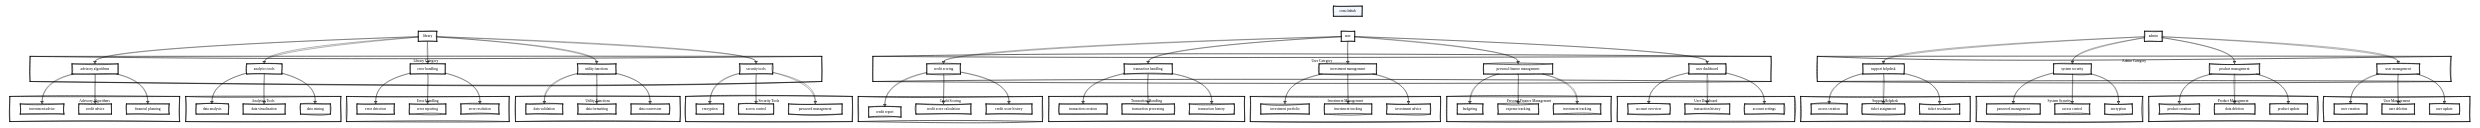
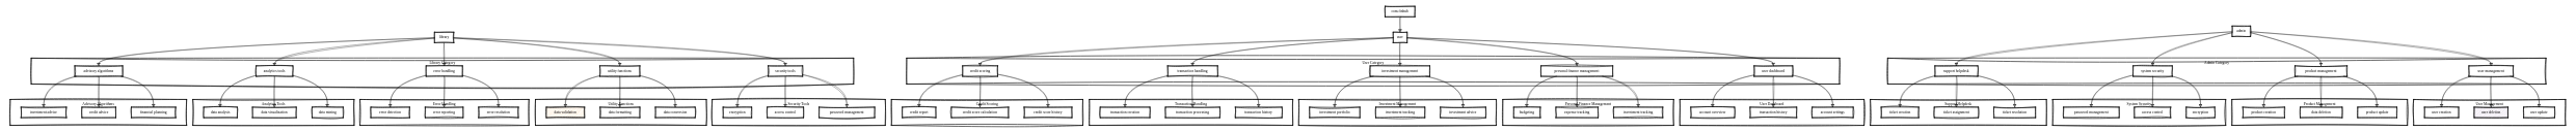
- <mxCell id="75" value="com.finhub" style="whiteSpace=wrap;strokeWidth=2;sketch=1;hachureGap=4;jiggle=2;curveFitting=1;fontFamily=Architects Daughter;fontSource=https%3A%2F%2Ffonts.googleapis.com%2Fcss%3Ffamily%3DArchitects%2BDaughter;fillColor=#dae8fc;" vertex="1" parent="1"><mxGeometry x="4446" y="20" width="96" height="34" as="geometry" /></mxCell>
+ <mxCell id="75" value="com.finhub" style="whiteSpace=wrap;strokeWidth=2;sketch=1;hachureGap=4;jiggle=2;curveFitting=1;fontFamily=Architects Daughter;fontSource=https%3A%2F%2Ffonts.googleapis.com%2Fcss%3Ffamily%3DArchitects%2BDaughter;" vertex="1" parent="1"><mxGeometry x="4446" y="20" width="96" height="34" as="geometry" /></mxCell>
+ <mxCell id="79" value="" style="curved=1;startArrow=none;endArrow=block;exitX=0.51;exitY=1;entryX=0.5;entryY=0;rounded=0;sketch=1;hachureGap=4;jiggle=2;curveFitting=1;fontFamily=Architects Daughter;fontSource=https%3A%2F%2Ffonts.googleapis.com%2Fcss%3Ffamily%3DArchitects%2BDaughter;" edge="1" parent="1" source="75" target="77"><mxGeometry relative="1" as="geometry"><Array as="points" /></mxGeometry></mxCell>
- <mxCell id="76" value="admin" style="whiteSpace=wrap;strokeWidth=2;sketch=1;hachureGap=4;jiggle=2;curveFitting=1;fontFamily=Architects Daughter;fontSource=https%3A%2F%2Ffonts.googleapis.com%2Fcss%3Ffamily%3DArchitects%2BDaughter;" vertex="1" parent="1"><mxGeometry x="7158" y="104" width="59" height="34" as="geometry" /></mxCell>
+ <mxCell id="76" value="admin" style="whiteSpace=wrap;strokeWidth=2;sketch=1;hachureGap=4;jiggle=2;curveFitting=1;fontFamily=Architects Daughter;fontSource=https%3A%2F%2Ffonts.googleapis.com%2Fcss%3Ffamily%3DArchitects%2BDaughter;" vertex="1" parent="1"><mxGeometry x="7173" y="84" width="59" height="34" as="geometry" /></mxCell>
- <mxCell id="15" value="data validation" style="whiteSpace=wrap;strokeWidth=2;sketch=1;hachureGap=4;jiggle=2;curveFitting=1;fontFamily=Architects Daughter;fontSource=https%3A%2F%2Ffonts.googleapis.com%2Fcss%3Ffamily%3DArchitects%2BDaughter;" vertex="1" parent="1"><mxGeometry x="1746" y="347" width="123" height="34" as="geometry" /></mxCell>
+ <mxCell id="15" value="data validation" style="whiteSpace=wrap;strokeWidth=2;sketch=1;hachureGap=4;jiggle=2;curveFitting=1;fontFamily=Architects Daughter;fontSource=https%3A%2F%2Ffonts.googleapis.com%2Fcss%3Ffamily%3DArchitects%2BDaughter;fillColor=#ffe6cc;" vertex="1" parent="1"><mxGeometry x="1746" y="347" width="123" height="34" as="geometry" /></mxCell>
- <mxCell id="43" value="access creation" style="whiteSpace=wrap;strokeWidth=2;sketch=1;hachureGap=4;jiggle=2;curveFitting=1;fontFamily=Architects Daughter;fontSource=https%3A%2F%2Ffonts.googleapis.com%2Fcss%3Ffamily%3DArchitects%2BDaughter;" vertex="1" parent="1"><mxGeometry x="6043" y="347" width="121" height="34" as="geometry" /></mxCell>
+ <mxCell id="43" value="ticket creation" style="whiteSpace=wrap;strokeWidth=2;sketch=1;hachureGap=4;jiggle=2;curveFitting=1;fontFamily=Architects Daughter;fontSource=https%3A%2F%2Ffonts.googleapis.com%2Fcss%3Ffamily%3DArchitects%2BDaughter;" vertex="1" parent="1"><mxGeometry x="6043" y="347" width="121" height="34" as="geometry" /></mxCell>
- <mxCell id="56" value="user deletion" style="whiteSpace=wrap;strokeWidth=2;sketch=1;hachureGap=4;jiggle=2;curveFitting=1;fontFamily=Architects Daughter;fontSource=https%3A%2F%2Ffonts.googleapis.com%2Fcss%3Ffamily%3DArchitects%2BDaughter;" vertex="1" parent="1"><mxGeometry x="7952" y="347" width="109" height="34" as="geometry" /></mxCell>
+ <mxCell id="56" value="user deletion" style="whiteSpace=wrap;strokeWidth=2;sketch=1;hachureGap=4;jiggle=2;curveFitting=1;fontFamily=Architects Daughter;fontSource=https%3A%2F%2Ffonts.googleapis.com%2Fcss%3Ffamily%3DArchitects%2BDaughter;fillColor=#e1d5e7;" vertex="1" parent="1"><mxGeometry x="7952" y="347" width="109" height="34" as="geometry" /></mxCell>
- <mxCell id="23" value="credit report" style="whiteSpace=wrap;strokeWidth=2;sketch=1;hachureGap=4;jiggle=2;curveFitting=1;fontFamily=Architects Daughter;fontSource=https%3A%2F%2Ffonts.googleapis.com%2Fcss%3Ffamily%3DArchitects%2BDaughter;" vertex="1" parent="1"><mxGeometry x="2892" y="357" width="108" height="34" as="geometry" /></mxCell>
+ <mxCell id="23" value="credit report" style="whiteSpace=wrap;strokeWidth=2;sketch=1;hachureGap=4;jiggle=2;curveFitting=1;fontFamily=Architects Daughter;fontSource=https%3A%2F%2Ffonts.googleapis.com%2Fcss%3Ffamily%3DArchitects%2BDaughter;" vertex="1" parent="1"><mxGeometry x="2892" y="347" width="108" height="34" as="geometry" /></mxCell>
